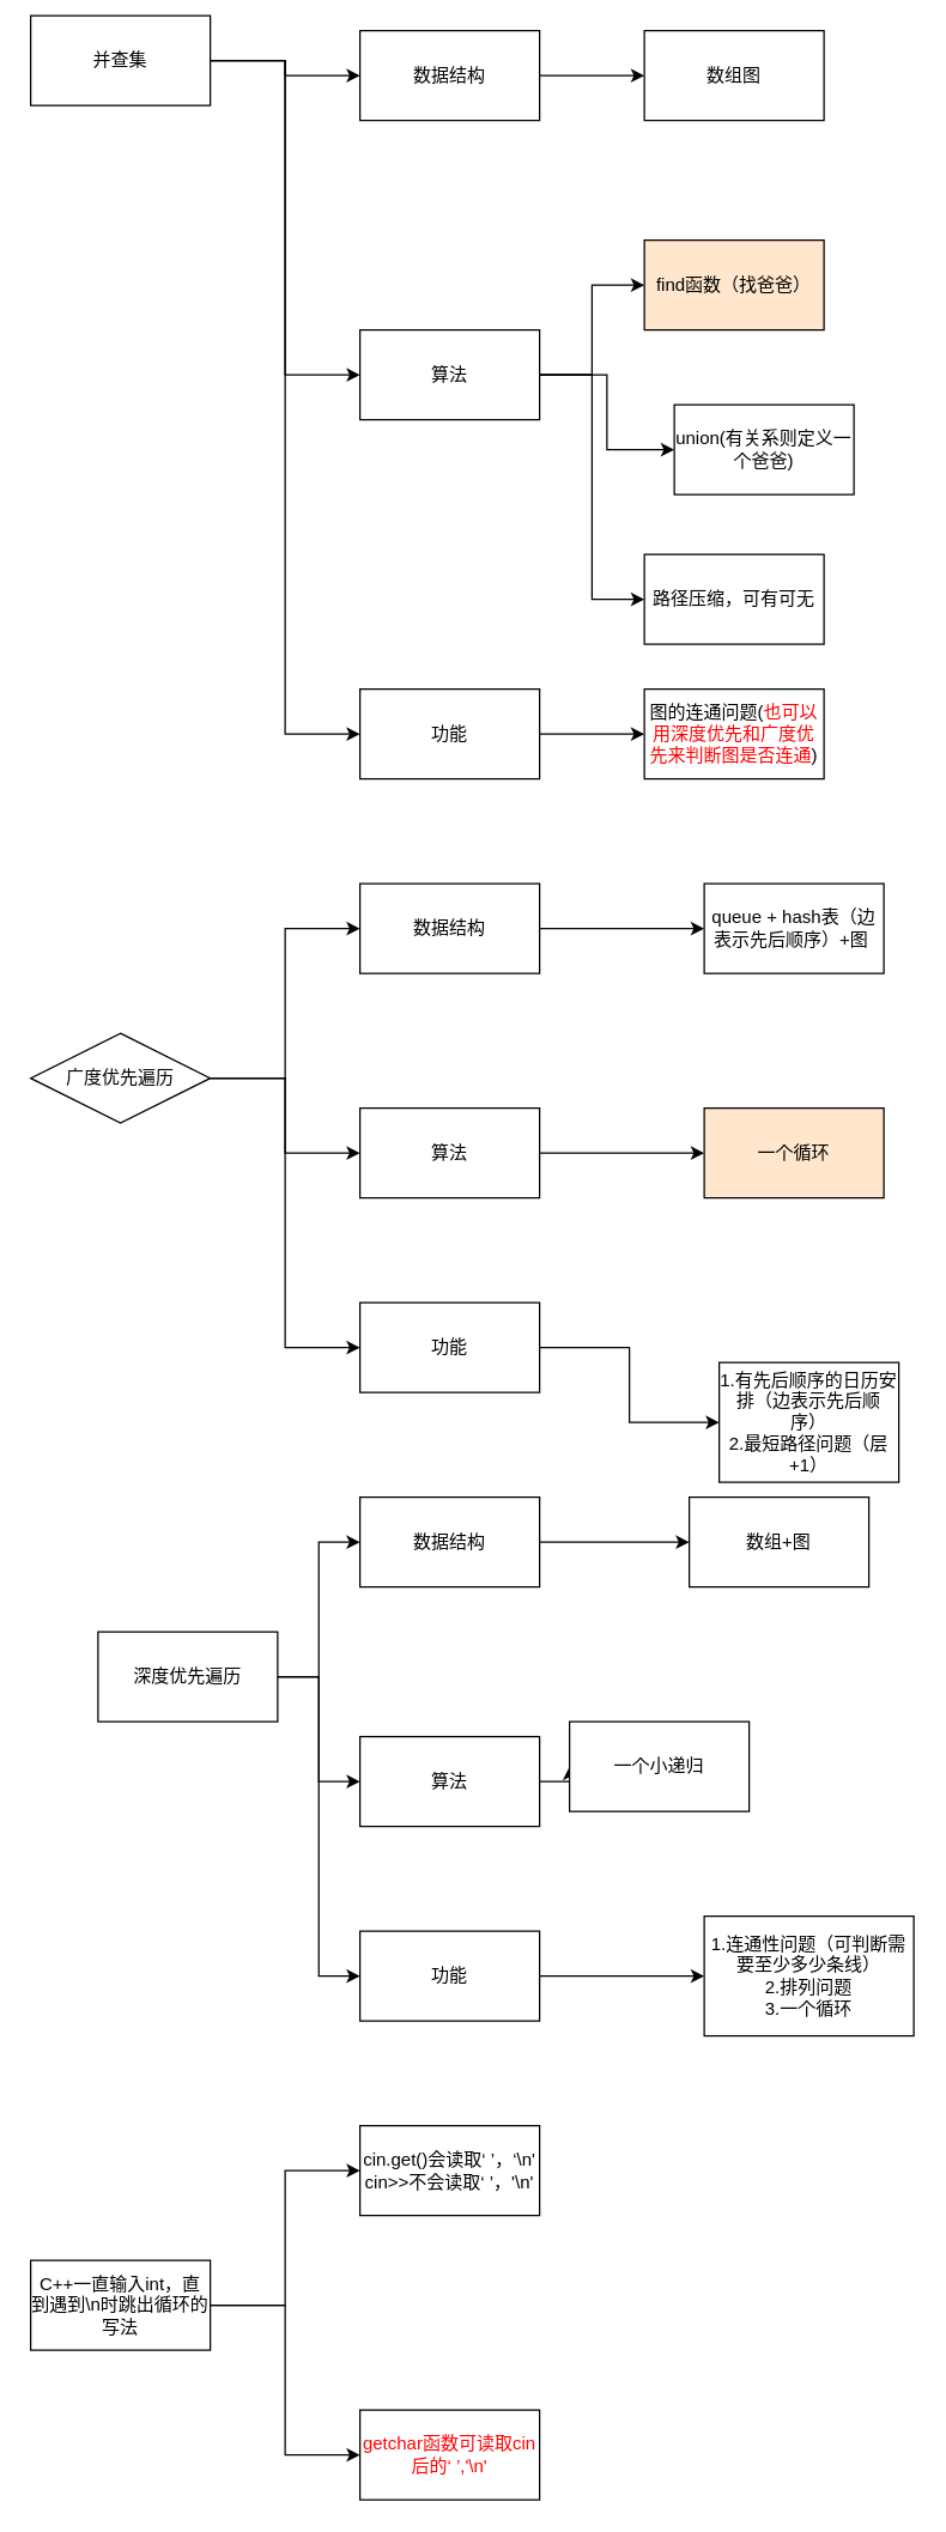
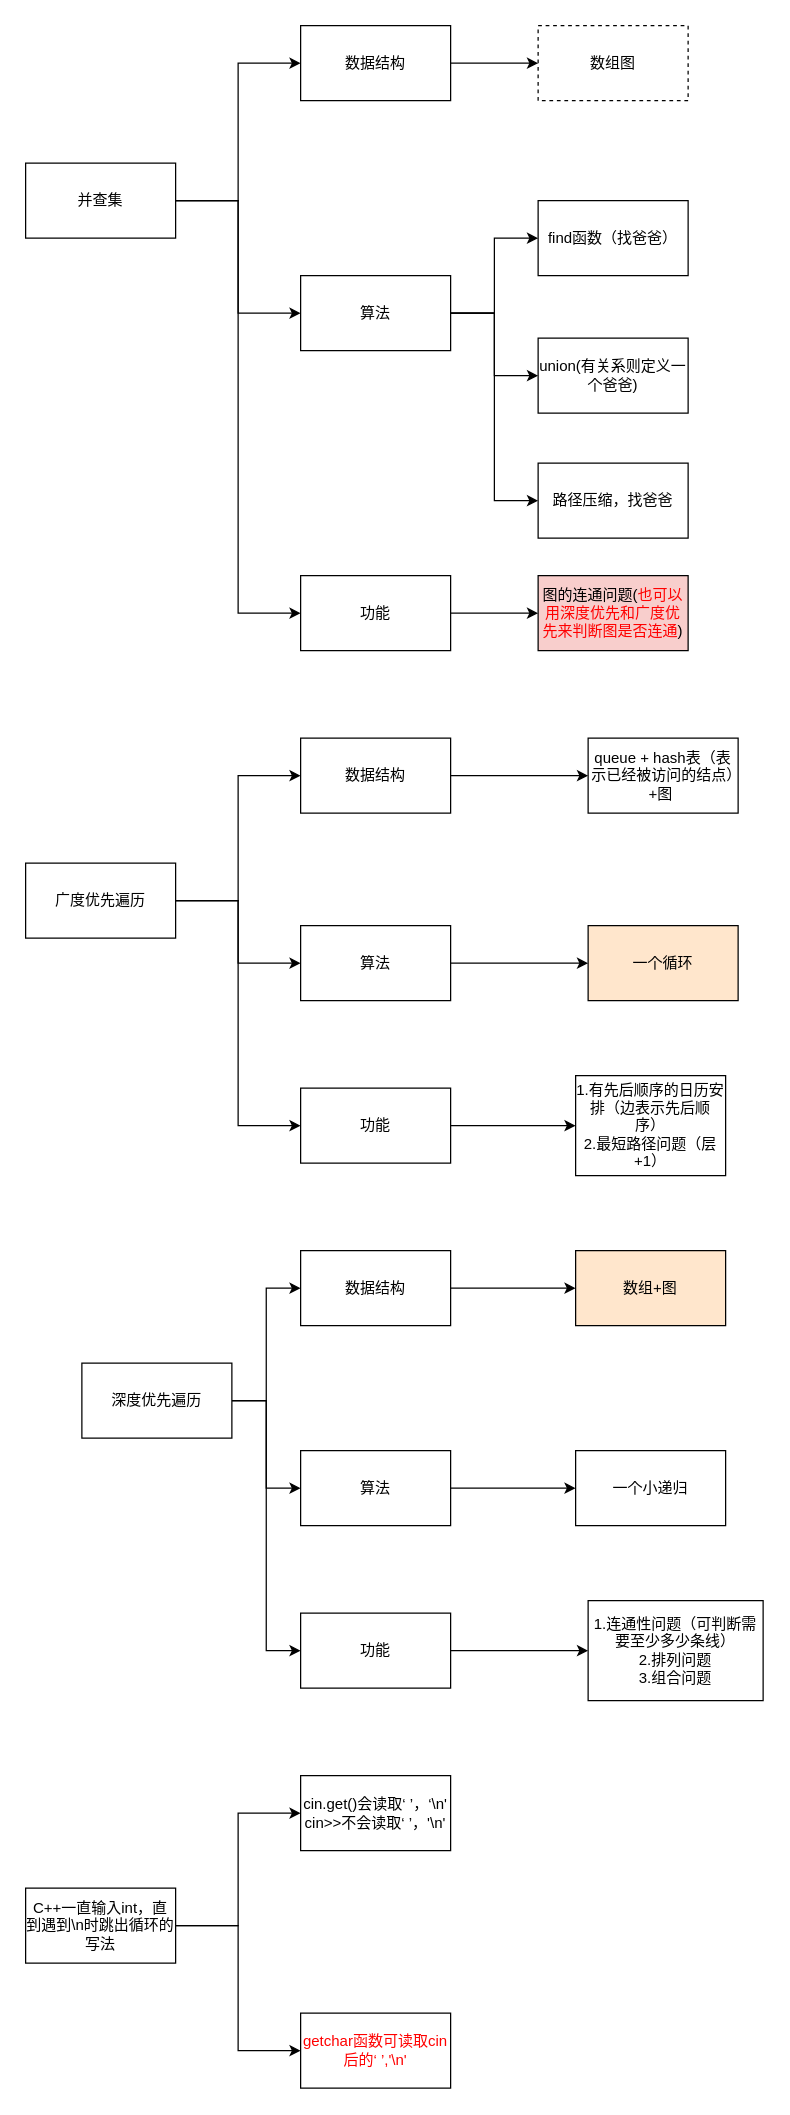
- <mxCell id="5" value="并查集" style="rounded=0;whiteSpace=wrap;html=1;" parent="1" vertex="1"><mxGeometry x="20" y="10" width="120" height="60" as="geometry" /></mxCell>
+ <mxCell id="5" value="并查集" style="rounded=0;whiteSpace=wrap;html=1;" parent="1" vertex="1"><mxGeometry x="20" y="130" width="120" height="60" as="geometry" /></mxCell>
- <mxCell id="15" value="数组图" style="rounded=0;whiteSpace=wrap;html=1;" parent="1" vertex="1"><mxGeometry x="430" y="20" width="120" height="60" as="geometry" /></mxCell>
+ <mxCell id="15" value="数组图" style="rounded=0;whiteSpace=wrap;html=1;dashed=1;" parent="1" vertex="1"><mxGeometry x="430" y="20" width="120" height="60" as="geometry" /></mxCell>
- <mxCell id="14" value="find函数（找爸爸）" style="rounded=0;whiteSpace=wrap;html=1;fillColor=#ffe6cc;" parent="1" vertex="1"><mxGeometry x="430" y="160" width="120" height="60" as="geometry" /></mxCell>
+ <mxCell id="14" value="find函数（找爸爸）" style="rounded=0;whiteSpace=wrap;html=1;" parent="1" vertex="1"><mxGeometry x="430" y="160" width="120" height="60" as="geometry" /></mxCell>
- <mxCell id="16" value="union(有关系则定义一个爸爸)" style="rounded=0;whiteSpace=wrap;html=1;" parent="1" vertex="1"><mxGeometry x="450" y="270" width="120" height="60" as="geometry" /></mxCell>
+ <mxCell id="16" value="union(有关系则定义一个爸爸)" style="rounded=0;whiteSpace=wrap;html=1;" parent="1" vertex="1"><mxGeometry x="430" y="270" width="120" height="60" as="geometry" /></mxCell>
- <mxCell id="17" value="路径压缩，可有可无" style="rounded=0;whiteSpace=wrap;html=1;" parent="1" vertex="1"><mxGeometry x="430" y="370" width="120" height="60" as="geometry" /></mxCell>
+ <mxCell id="17" value="路径压缩，找爸爸" style="rounded=0;whiteSpace=wrap;html=1;" parent="1" vertex="1"><mxGeometry x="430" y="370" width="120" height="60" as="geometry" /></mxCell>
- <mxCell id="18" value="图的连通问题(&lt;font color=&quot;#ff0000&quot;&gt;也可以用深度优先和广度优先来判断图是否连通&lt;/font&gt;)" style="rounded=0;whiteSpace=wrap;html=1;" parent="1" vertex="1"><mxGeometry x="430" y="460" width="120" height="60" as="geometry" /></mxCell>
+ <mxCell id="18" value="图的连通问题(&lt;font color=&quot;#ff0000&quot;&gt;也可以用深度优先和广度优先来判断图是否连通&lt;/font&gt;)" style="rounded=0;whiteSpace=wrap;html=1;fillColor=#f8cecc;" parent="1" vertex="1"><mxGeometry x="430" y="460" width="120" height="60" as="geometry" /></mxCell>
- <mxCell id="29" value="queue + hash表（边表示先后顺序）+图&amp;nbsp;" style="rounded=0;whiteSpace=wrap;html=1;" parent="1" vertex="1"><mxGeometry x="470" y="590" width="120" height="60" as="geometry" /></mxCell>
+ <mxCell id="29" value="queue + hash表（表示已经被访问的结点）+图&amp;nbsp;" style="rounded=0;whiteSpace=wrap;html=1;" parent="1" vertex="1"><mxGeometry x="470" y="590" width="120" height="60" as="geometry" /></mxCell>
- <mxCell id="22" value="广度优先遍历" style="rhombus;whiteSpace=wrap;html=1;" parent="1" vertex="1"><mxGeometry x="20" y="690" width="120" height="60" as="geometry" /></mxCell>
+ <mxCell id="22" value="广度优先遍历" style="rounded=0;whiteSpace=wrap;html=1;" parent="1" vertex="1"><mxGeometry x="20" y="690" width="120" height="60" as="geometry" /></mxCell>
- <mxCell id="31" value="1.有先后顺序的日历安排（边表示先后顺序）&lt;br&gt;2.最短路径问题（层+1）" style="rounded=0;whiteSpace=wrap;html=1;" parent="1" vertex="1"><mxGeometry x="480" y="910" width="120" height="80" as="geometry" /></mxCell>
+ <mxCell id="31" value="1.有先后顺序的日历安排（边表示先后顺序）&lt;br&gt;2.最短路径问题（层+1）" style="rounded=0;whiteSpace=wrap;html=1;" parent="1" vertex="1"><mxGeometry x="460" y="860" width="120" height="80" as="geometry" /></mxCell>
- <mxCell id="40" value="数组+图" style="rounded=0;whiteSpace=wrap;html=1;" parent="1" vertex="1"><mxGeometry x="460" y="1000" width="120" height="60" as="geometry" /></mxCell>
+ <mxCell id="40" value="数组+图" style="rounded=0;whiteSpace=wrap;html=1;fillColor=#ffe6cc;" parent="1" vertex="1"><mxGeometry x="460" y="1000" width="120" height="60" as="geometry" /></mxCell>
- <mxCell id="41" value="一个小递归" style="rounded=0;whiteSpace=wrap;html=1;" parent="1" vertex="1"><mxGeometry x="380" y="1150" width="120" height="60" as="geometry" /></mxCell>
+ <mxCell id="41" value="一个小递归" style="rounded=0;whiteSpace=wrap;html=1;" parent="1" vertex="1"><mxGeometry x="460" y="1160" width="120" height="60" as="geometry" /></mxCell>
- <mxCell id="44" value="1.连通性问题（可判断需要至少多少条线）&lt;br&gt;2.排列问题&lt;br&gt;3.一个循环" style="rounded=0;whiteSpace=wrap;html=1;" parent="1" vertex="1"><mxGeometry x="470" y="1280" width="140" height="80" as="geometry" /></mxCell>
+ <mxCell id="44" value="1.连通性问题（可判断需要至少多少条线）&lt;br&gt;2.排列问题&lt;br&gt;3.组合问题" style="rounded=0;whiteSpace=wrap;html=1;" parent="1" vertex="1"><mxGeometry x="470" y="1280" width="140" height="80" as="geometry" /></mxCell>
